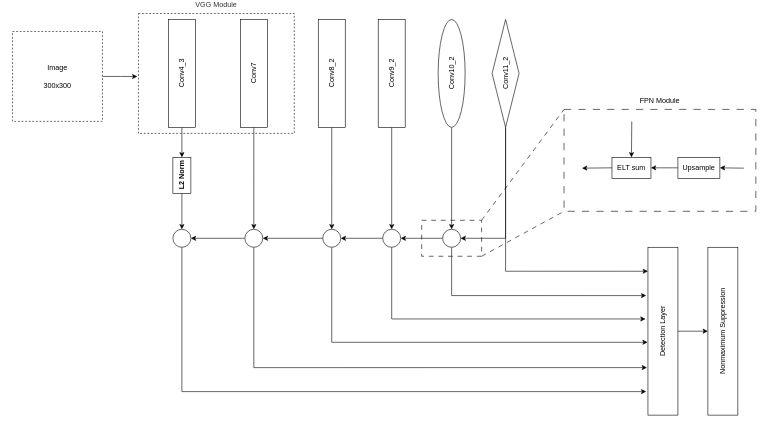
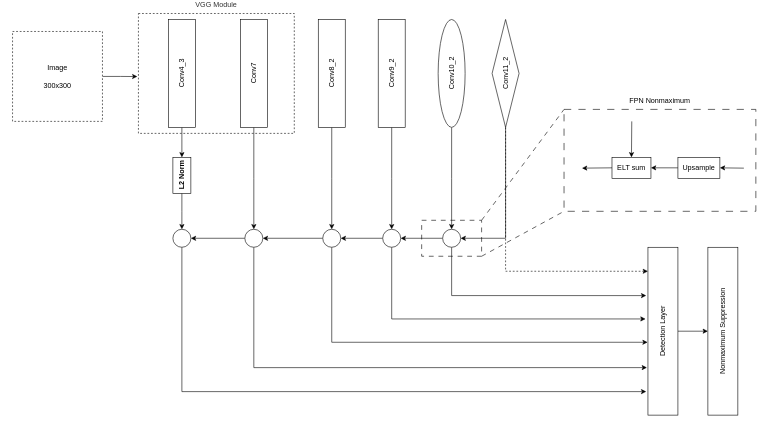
- <mxCell id="2" value="FPN Module" style="rounded=0;whiteSpace=wrap;html=1;strokeColor=default;fillColor=none;dashed=1;dashPattern=12 12;fontStyle=0;verticalAlign=middle;horizontal=1;spacingBottom=200;labelBorderColor=none;fontSize=12;" parent="1" vertex="1"><mxGeometry x="940" y="180" width="320" height="170" as="geometry" /></mxCell>
+ <mxCell id="2" value="FPN Nonmaximum" style="rounded=0;whiteSpace=wrap;html=1;strokeColor=default;fillColor=none;dashed=1;dashPattern=12 12;fontStyle=0;verticalAlign=middle;horizontal=1;spacingBottom=200;labelBorderColor=none;fontSize=12;" parent="1" vertex="1"><mxGeometry x="940" y="180" width="320" height="170" as="geometry" /></mxCell>
- <mxCell id="16" style="edgeStyle=orthogonalEdgeStyle;rounded=0;orthogonalLoop=1;jettySize=auto;html=1;exitX=0.5;exitY=1;exitDx=0;exitDy=0;entryX=0;entryY=0.143;entryDx=0;entryDy=0;entryPerimeter=0;" parent="1" source="18" target="22" edge="1"><mxGeometry relative="1" as="geometry" /></mxCell>
+ <mxCell id="16" style="edgeStyle=orthogonalEdgeStyle;rounded=0;orthogonalLoop=1;jettySize=auto;html=1;exitX=0.5;exitY=1;exitDx=0;exitDy=0;entryX=0;entryY=0.143;entryDx=0;entryDy=0;entryPerimeter=0;dashed=1;" parent="1" source="18" target="22" edge="1"><mxGeometry relative="1" as="geometry" /></mxCell>
